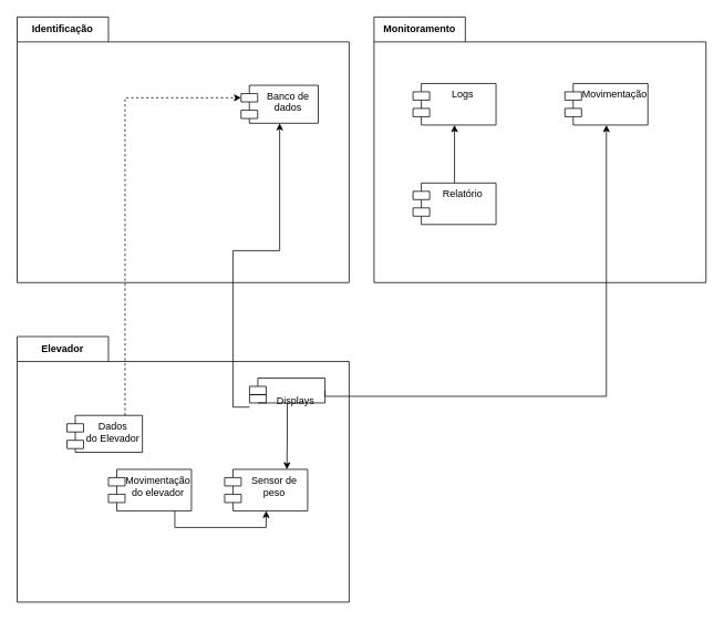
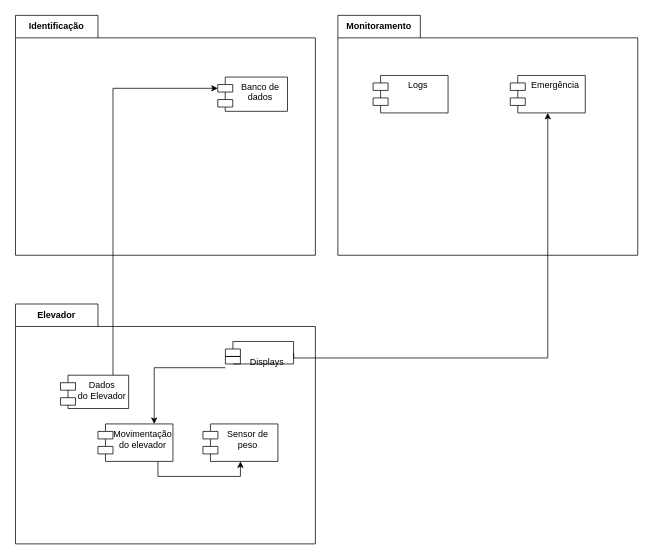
- <mxCell id="19" value="Movimentação" style="shape=module;align=left;spacingLeft=20;align=center;verticalAlign=top;whiteSpace=wrap;html=1;" vertex="1" parent="14"><mxGeometry x="230" y="80.14" width="100" height="50" as="geometry" /></mxCell>
+ <mxCell id="19" value="Emergência" style="shape=module;align=left;spacingLeft=20;align=center;verticalAlign=top;whiteSpace=wrap;html=1;" vertex="1" parent="14"><mxGeometry x="230" y="80.14" width="100" height="50" as="geometry" /></mxCell>
- <mxCell id="17" style="edgeStyle=orthogonalEdgeStyle;rounded=0;orthogonalLoop=1;jettySize=auto;html=1;exitX=0.5;exitY=0;exitDx=0;exitDy=0;entryX=0.5;entryY=1;entryDx=0;entryDy=0;" edge="1" parent="14" source="18" target="16"><mxGeometry relative="1" as="geometry" /></mxCell>
- <mxCell id="21" style="edgeStyle=orthogonalEdgeStyle;rounded=0;orthogonalLoop=1;jettySize=auto;html=1;entryX=0;entryY=0;entryDx=0;entryDy=15;entryPerimeter=0;dashed=1;" edge="1" parent="1" source="13" target="4"><mxGeometry relative="1" as="geometry"><Array as="points"><mxPoint x="150" y="117" /></Array></mxGeometry></mxCell>
+ <mxCell id="21" style="edgeStyle=orthogonalEdgeStyle;rounded=0;orthogonalLoop=1;jettySize=auto;html=1;entryX=0;entryY=0;entryDx=0;entryDy=15;entryPerimeter=0;" edge="1" parent="1" source="13" target="4"><mxGeometry relative="1" as="geometry"><Array as="points"><mxPoint x="150" y="117" /></Array></mxGeometry></mxCell>
- <mxCell id="18" value="Relatório" style="shape=module;align=left;spacingLeft=20;align=center;verticalAlign=top;whiteSpace=wrap;html=1;" vertex="1" parent="14"><mxGeometry x="47" y="200" width="100" height="50" as="geometry" /></mxCell>
- <mxCell id="8" style="edgeStyle=orthogonalEdgeStyle;rounded=0;orthogonalLoop=1;jettySize=auto;html=1;exitX=0;exitY=0;exitDx=0;exitDy=35;exitPerimeter=0;" edge="1" parent="5" source="9" target="4"><mxGeometry relative="1" as="geometry" /></mxCell>
+ <mxCell id="8" style="edgeStyle=orthogonalEdgeStyle;rounded=0;orthogonalLoop=1;jettySize=auto;html=1;exitX=0;exitY=0;exitDx=0;exitDy=35;exitPerimeter=0;entryX=0.75;entryY=0;entryDx=0;entryDy=0;" edge="1" parent="5" source="9" target="12"><mxGeometry relative="1" as="geometry" /></mxCell>
- <mxCell id="7" style="edgeStyle=orthogonalEdgeStyle;rounded=0;orthogonalLoop=1;jettySize=auto;html=1;entryX=0.75;entryY=0;entryDx=0;entryDy=0;" edge="1" parent="5" source="9" target="10"><mxGeometry relative="1" as="geometry" /></mxCell>
